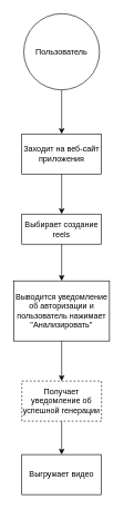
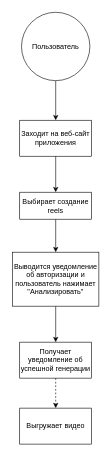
- <mxCell id="11" value="Получает уведомление об успешной генерации" style="rounded=0;whiteSpace=wrap;html=1;dashed=1;" vertex="1" parent="1"><mxGeometry x="32" y="570" width="120" height="60" as="geometry" /></mxCell>
+ <mxCell id="11" value="Получает уведомление об успешной генерации" style="rounded=0;whiteSpace=wrap;html=1;" vertex="1" parent="1"><mxGeometry x="32" y="570" width="120" height="60" as="geometry" /></mxCell>
- <mxCell id="10" style="edgeStyle=orthogonalEdgeStyle;rounded=0;orthogonalLoop=1;jettySize=auto;html=1;exitX=0.5;exitY=1;exitDx=0;exitDy=0;entryX=0.5;entryY=0;entryDx=0;entryDy=0;" edge="1" parent="1" source="11" target="12"><mxGeometry relative="1" as="geometry" /></mxCell>
+ <mxCell id="10" style="edgeStyle=orthogonalEdgeStyle;rounded=0;orthogonalLoop=1;jettySize=auto;html=1;exitX=0.5;exitY=1;exitDx=0;exitDy=0;entryX=0.5;entryY=0;entryDx=0;entryDy=0;dashed=1;" edge="1" parent="1" source="11" target="12"><mxGeometry relative="1" as="geometry" /></mxCell>
